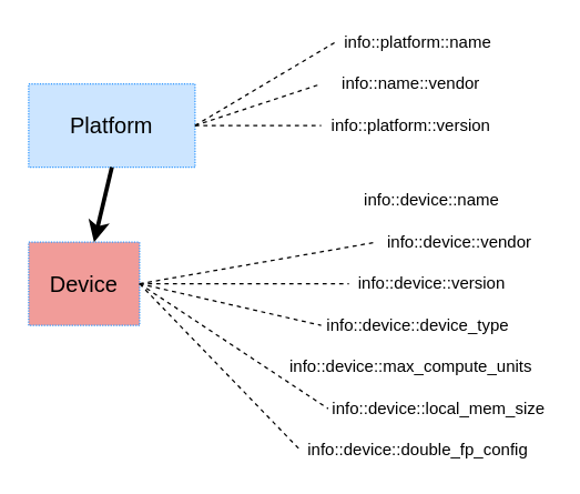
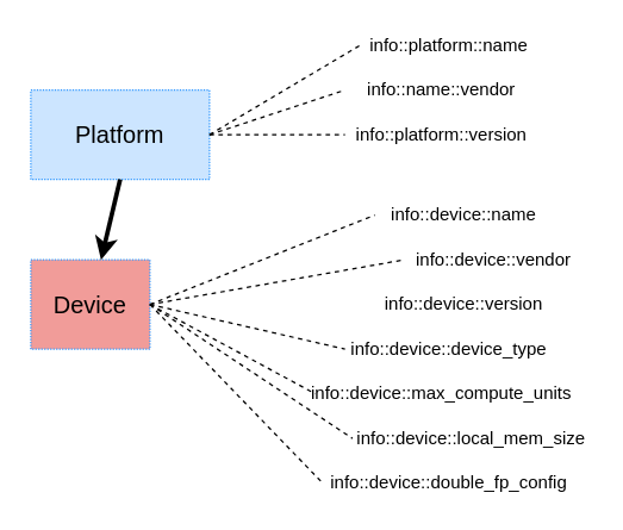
+ <mxCell id="17" value="" style="endArrow=none;dashed=1;html=1;exitX=1;exitY=0.5;exitDx=0;exitDy=0;entryX=0;entryY=0.5;entryDx=0;entryDy=0;" edge="1" parent="1" source="3" target="7"><mxGeometry width="50" height="50" relative="1" as="geometry"><mxPoint x="170" y="69" as="sourcePoint" /><mxPoint x="271" y="24" as="targetPoint" /></mxGeometry></mxCell>
- <mxCell id="19" value="" style="endArrow=none;dashed=1;html=1;exitX=1;exitY=0.5;exitDx=0;exitDy=0;entryX=0;entryY=0.5;entryDx=0;entryDy=0;" edge="1" parent="1" source="3" target="9"><mxGeometry width="50" height="50" relative="1" as="geometry"><mxPoint x="190" y="89" as="sourcePoint" /><mxPoint x="291" y="44" as="targetPoint" /></mxGeometry></mxCell>
+ <mxCell id="21" value="" style="endArrow=none;dashed=1;html=1;exitX=1;exitY=0.5;exitDx=0;exitDy=0;entryX=0;entryY=0.5;entryDx=0;entryDy=0;" edge="1" parent="1" source="3" target="11"><mxGeometry width="50" height="50" relative="1" as="geometry"><mxPoint x="210" y="109" as="sourcePoint" /><mxPoint x="311" y="64" as="targetPoint" /></mxGeometry></mxCell>
